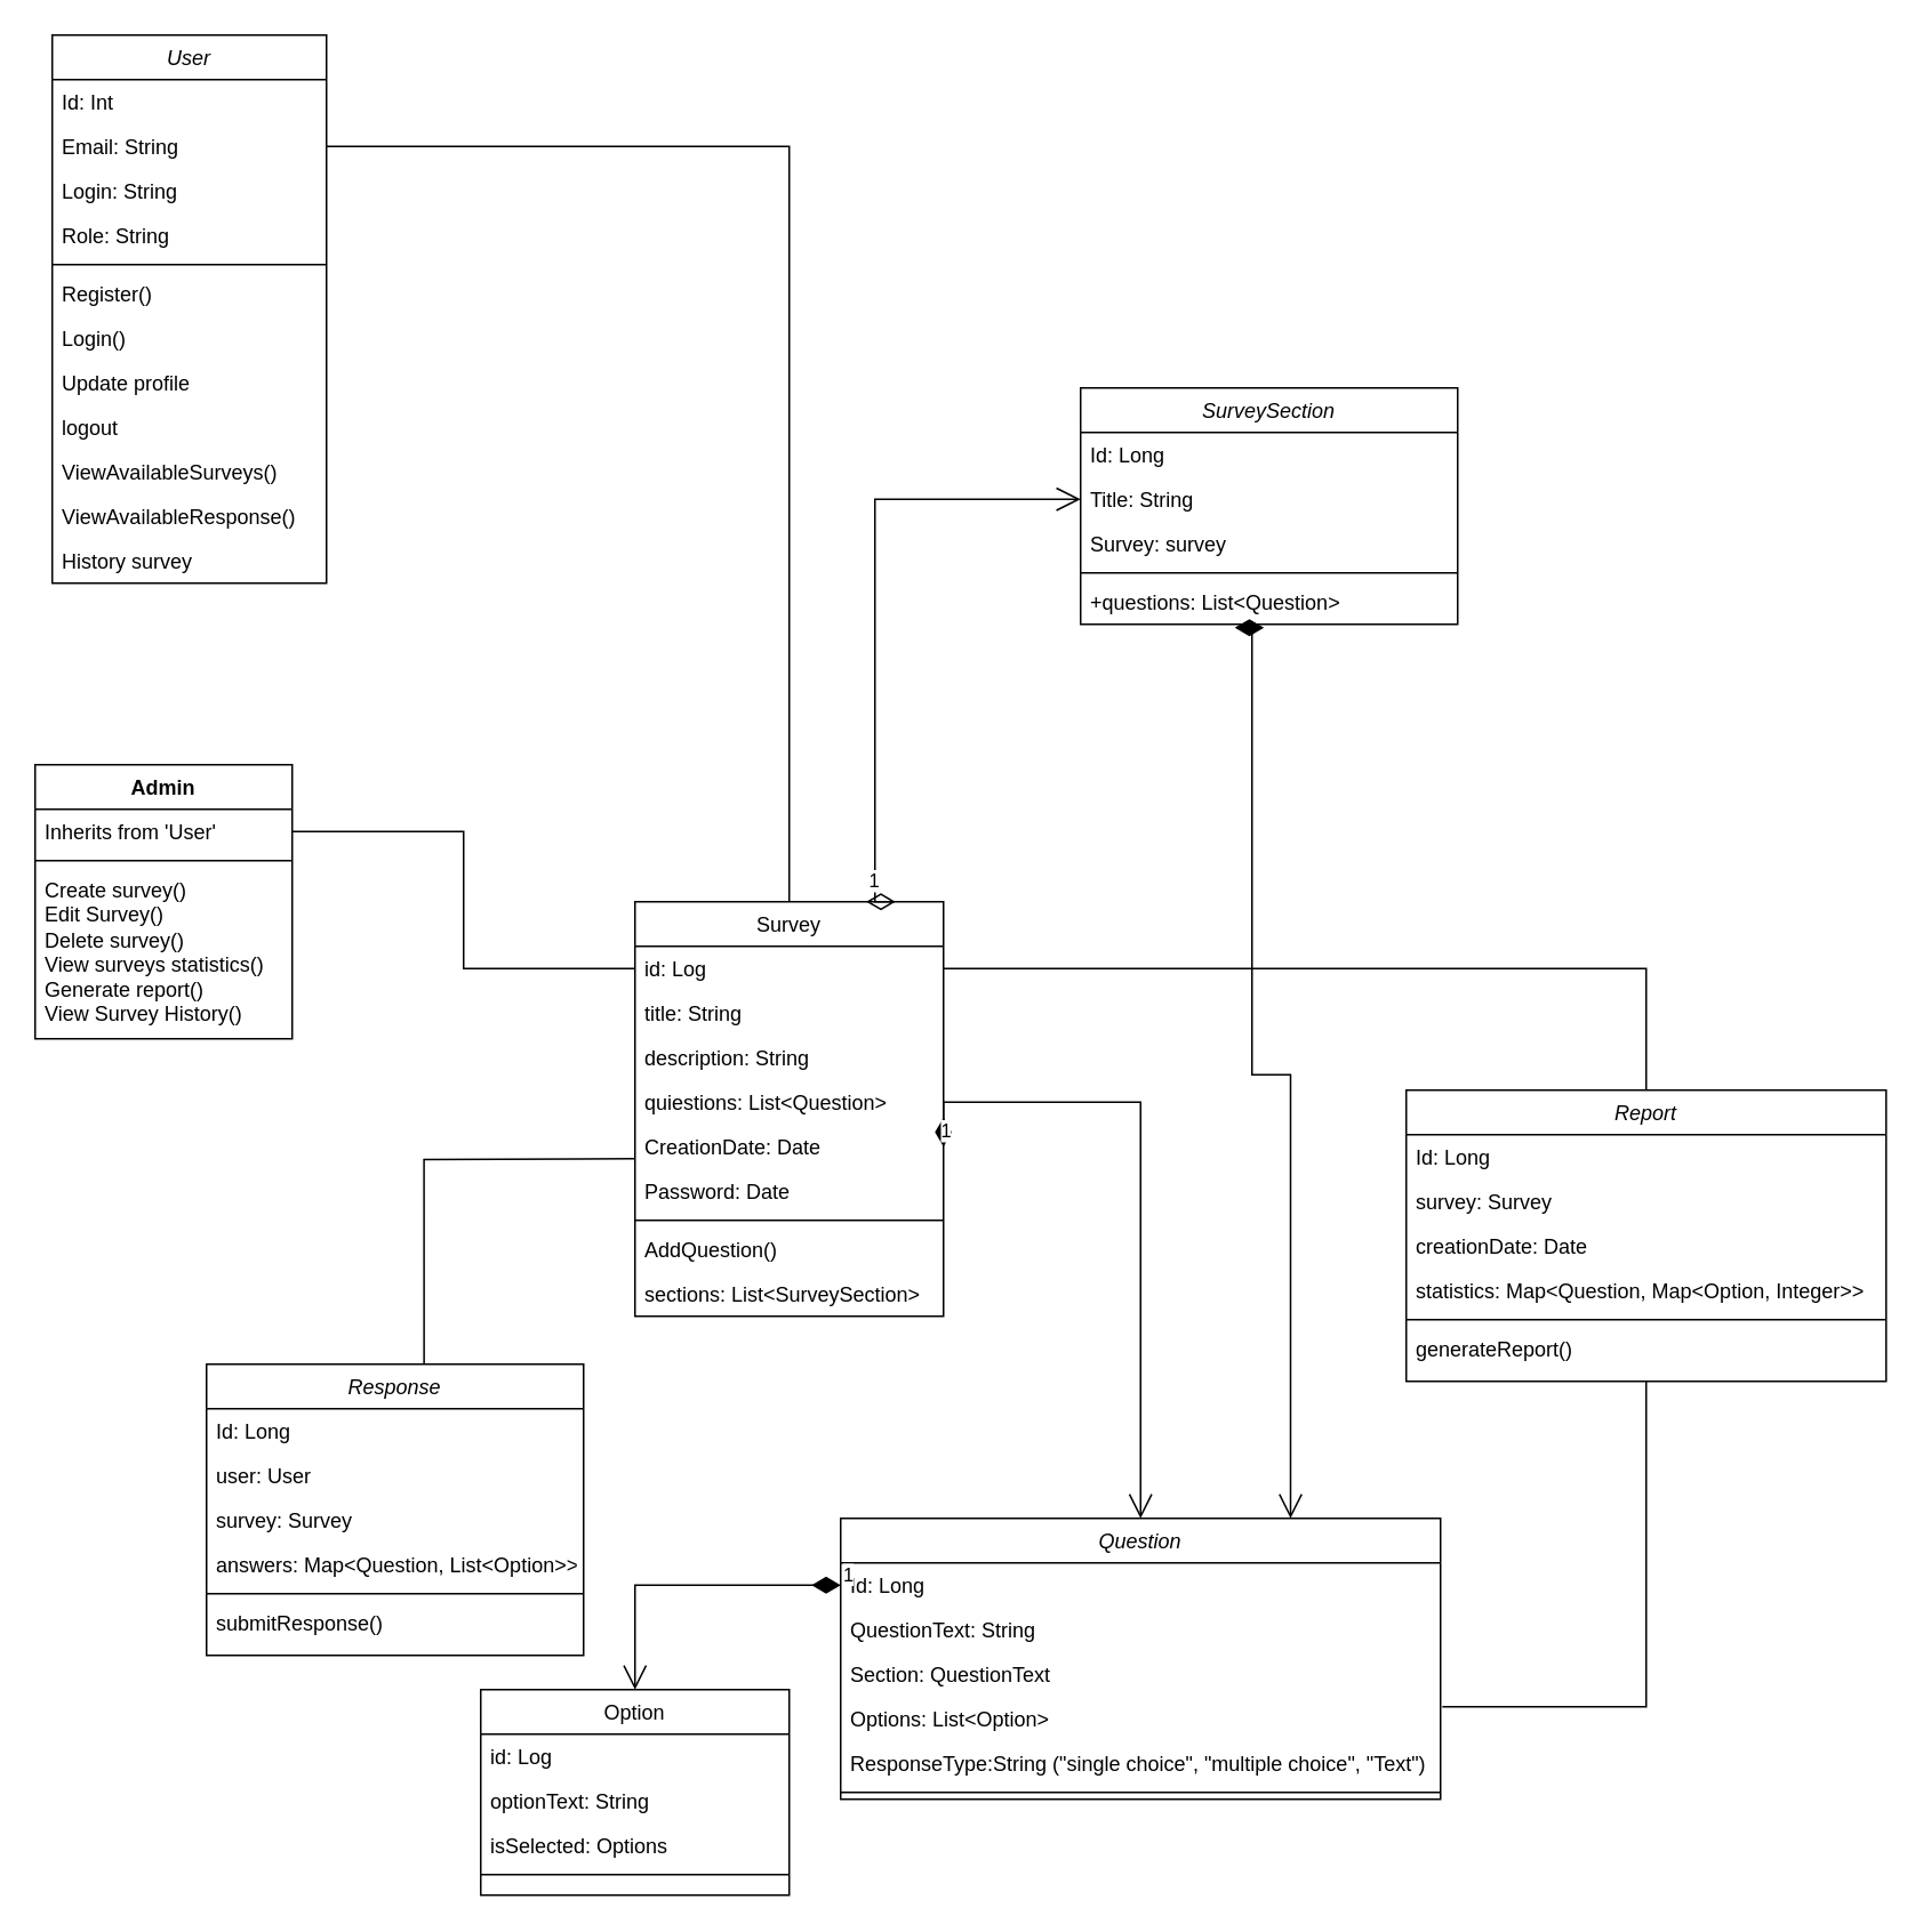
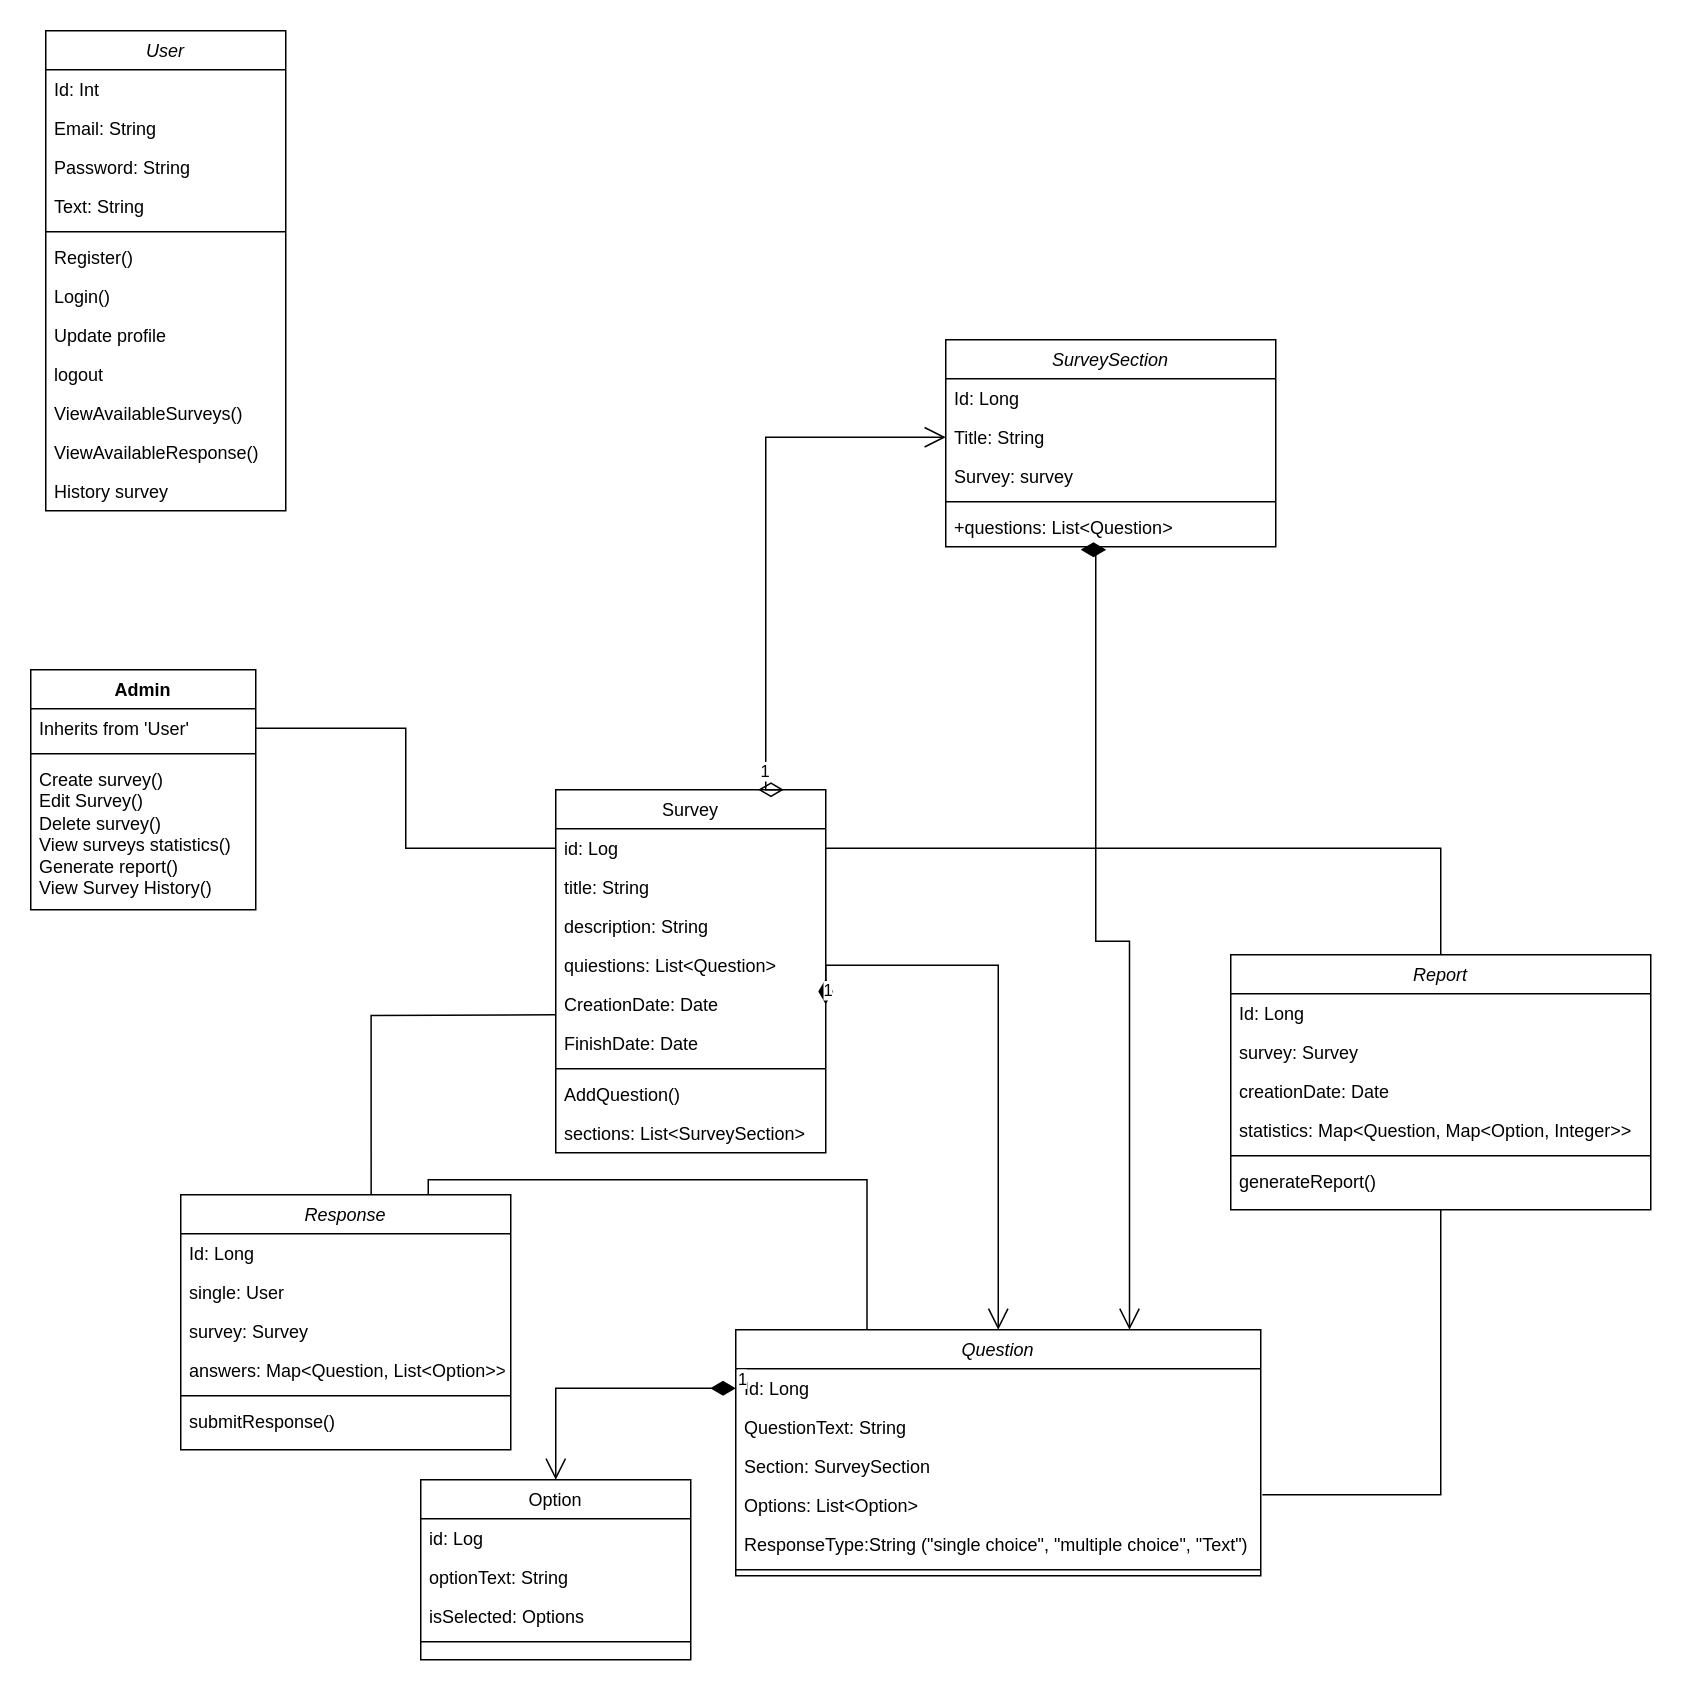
- <mxCell id="5" value="Login: String" style="text;align=left;verticalAlign=top;spacingLeft=4;spacingRight=4;overflow=hidden;rotatable=0;points=[[0,0.5],[1,0.5]];portConstraint=eastwest;rounded=0;shadow=0;html=0;" vertex="1" parent="2"><mxGeometry y="78" width="160" height="26" as="geometry" /></mxCell>
+ <mxCell id="5" value="Password: String" style="text;align=left;verticalAlign=top;spacingLeft=4;spacingRight=4;overflow=hidden;rotatable=0;points=[[0,0.5],[1,0.5]];portConstraint=eastwest;rounded=0;shadow=0;html=0;" vertex="1" parent="2"><mxGeometry y="78" width="160" height="26" as="geometry" /></mxCell>
- <mxCell id="6" value="Role: String" style="text;align=left;verticalAlign=top;spacingLeft=4;spacingRight=4;overflow=hidden;rotatable=0;points=[[0,0.5],[1,0.5]];portConstraint=eastwest;rounded=0;shadow=0;html=0;" vertex="1" parent="2"><mxGeometry y="104" width="160" height="26" as="geometry" /></mxCell>
+ <mxCell id="6" value="Text: String" style="text;align=left;verticalAlign=top;spacingLeft=4;spacingRight=4;overflow=hidden;rotatable=0;points=[[0,0.5],[1,0.5]];portConstraint=eastwest;rounded=0;shadow=0;html=0;" vertex="1" parent="2"><mxGeometry y="104" width="160" height="26" as="geometry" /></mxCell>
- <mxCell id="55" value="" style="endArrow=none;html=1;edgeStyle=orthogonalEdgeStyle;rounded=0;exitX=1;exitY=0.5;exitDx=0;exitDy=0;entryX=0.5;entryY=0;entryDx=0;entryDy=0;" edge="1" parent="1" source="4" target="15"><mxGeometry relative="1" as="geometry"><mxPoint x="150" y="696" as="sourcePoint" /><mxPoint x="310" y="696" as="targetPoint" /></mxGeometry></mxCell>
- <mxCell id="21" value="Password: Date" style="text;align=left;verticalAlign=top;spacingLeft=4;spacingRight=4;overflow=hidden;rotatable=0;points=[[0,0.5],[1,0.5]];portConstraint=eastwest;rounded=0;shadow=0;html=0;" vertex="1" parent="15"><mxGeometry y="156" width="180" height="26" as="geometry" /></mxCell>
+ <mxCell id="21" value="FinishDate: Date" style="text;align=left;verticalAlign=top;spacingLeft=4;spacingRight=4;overflow=hidden;rotatable=0;points=[[0,0.5],[1,0.5]];portConstraint=eastwest;rounded=0;shadow=0;html=0;" vertex="1" parent="15"><mxGeometry y="156" width="180" height="26" as="geometry" /></mxCell>
+ <mxCell id="59" value="" style="endArrow=none;html=1;edgeStyle=orthogonalEdgeStyle;rounded=0;exitX=0.25;exitY=0;exitDx=0;exitDy=0;entryX=0.75;entryY=0;entryDx=0;entryDy=0;" edge="1" parent="1" source="25" target="37"><mxGeometry relative="1" as="geometry"><mxPoint x="30" y="1096" as="sourcePoint" /><mxPoint x="190" y="1096" as="targetPoint" /></mxGeometry></mxCell>
- <mxCell id="39" value="user: User" style="text;align=left;verticalAlign=top;spacingLeft=4;spacingRight=4;overflow=hidden;rotatable=0;points=[[0,0.5],[1,0.5]];portConstraint=eastwest;rounded=0;shadow=0;html=0;" vertex="1" parent="37"><mxGeometry y="52" width="220" height="26" as="geometry" /></mxCell>
+ <mxCell id="39" value="single: User" style="text;align=left;verticalAlign=top;spacingLeft=4;spacingRight=4;overflow=hidden;rotatable=0;points=[[0,0.5],[1,0.5]];portConstraint=eastwest;rounded=0;shadow=0;html=0;" vertex="1" parent="37"><mxGeometry y="52" width="220" height="26" as="geometry" /></mxCell>
- <mxCell id="28" value="Section: QuestionText" style="text;align=left;verticalAlign=top;spacingLeft=4;spacingRight=4;overflow=hidden;rotatable=0;points=[[0,0.5],[1,0.5]];portConstraint=eastwest;rounded=0;shadow=0;html=0;" vertex="1" parent="25"><mxGeometry y="78" width="350" height="26" as="geometry" /></mxCell>
+ <mxCell id="28" value="Section: SurveySection" style="text;align=left;verticalAlign=top;spacingLeft=4;spacingRight=4;overflow=hidden;rotatable=0;points=[[0,0.5],[1,0.5]];portConstraint=eastwest;rounded=0;shadow=0;html=0;" vertex="1" parent="25"><mxGeometry y="78" width="350" height="26" as="geometry" /></mxCell>
